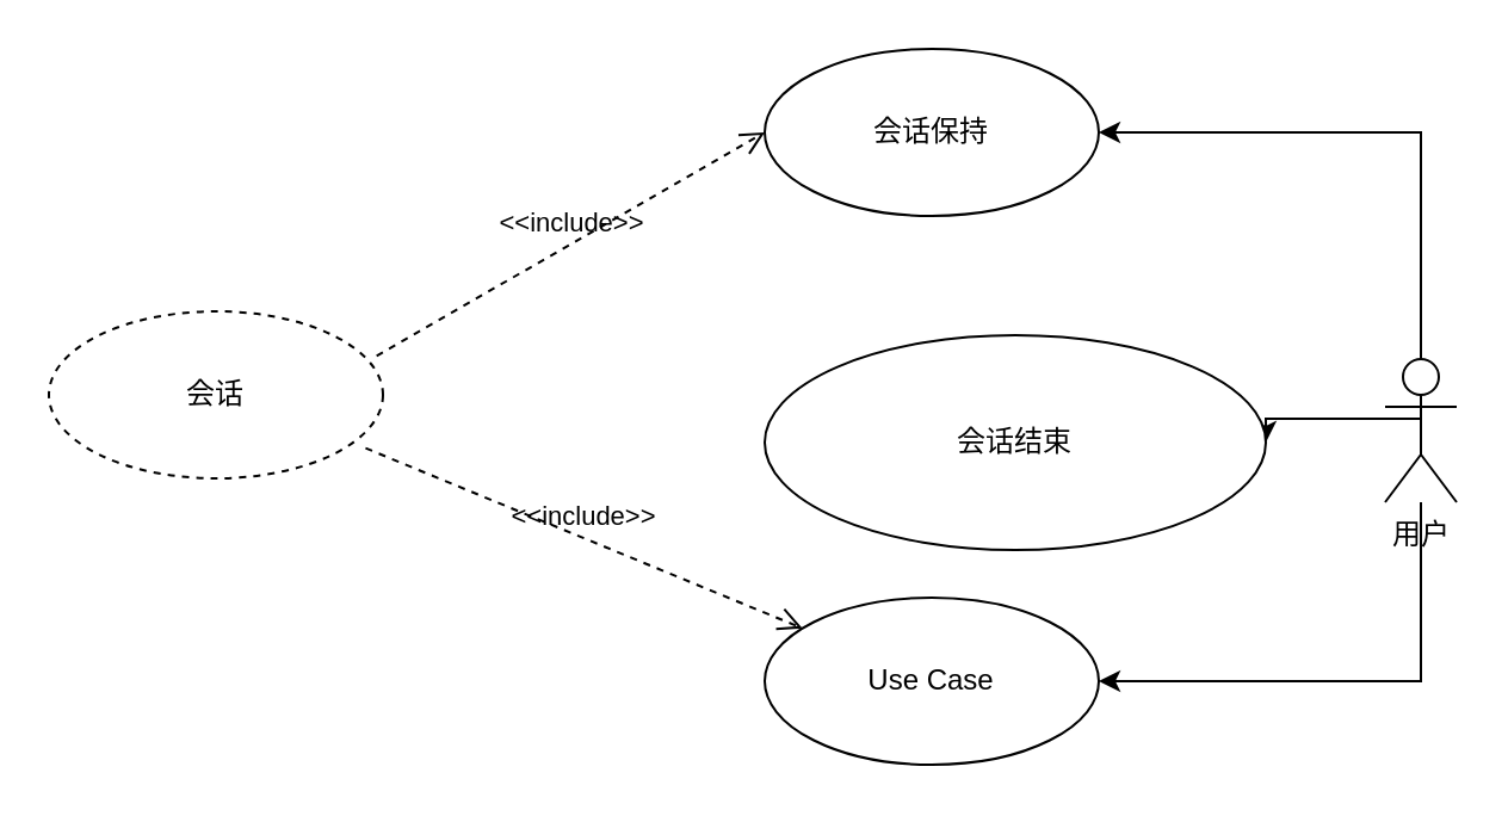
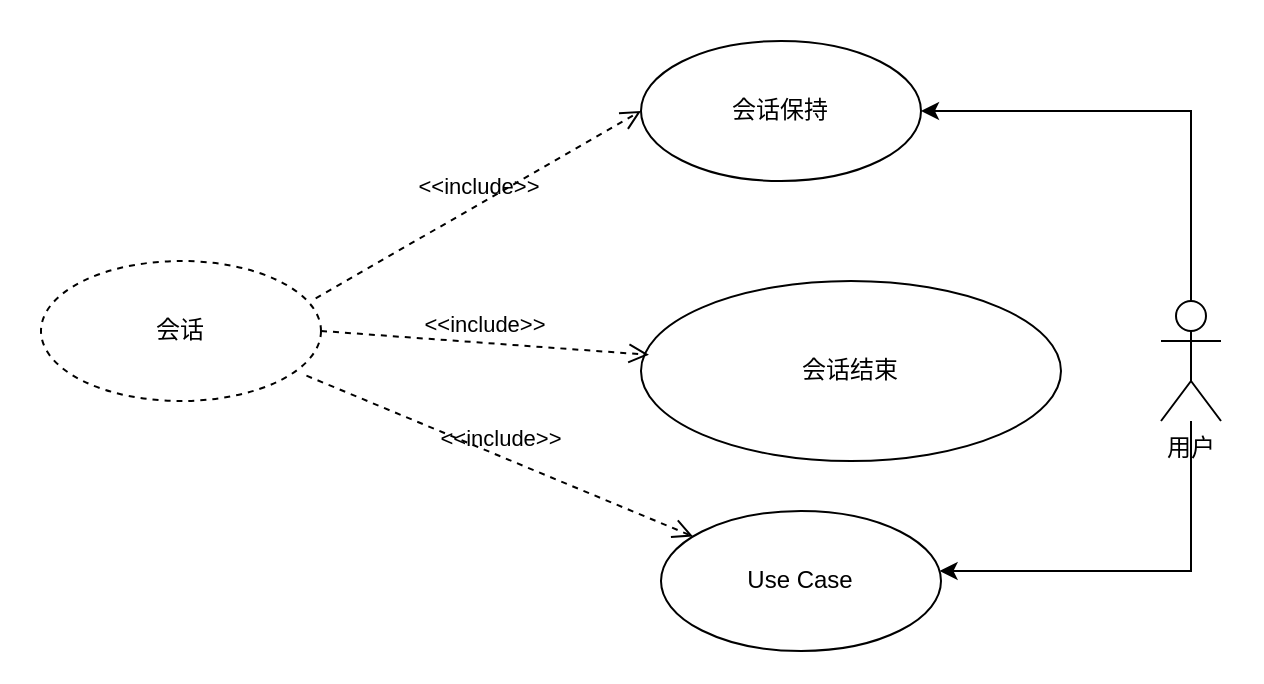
+ <mxCell id="11" value="&amp;lt;&amp;lt;include&amp;gt;&amp;gt;" style="endArrow=open;startArrow=none;endFill=0;startFill=0;endSize=8;html=1;verticalAlign=bottom;dashed=1;labelBackgroundColor=none;rounded=0;exitX=1;exitY=0.5;exitDx=0;exitDy=0;entryX=0.019;entryY=0.41;entryDx=0;entryDy=0;entryPerimeter=0;" edge="1" parent="1" source="2" target="8"><mxGeometry width="160" relative="1" as="geometry"><mxPoint x="150" y="249" as="sourcePoint" /><mxPoint x="310" y="249" as="targetPoint" /></mxGeometry></mxCell>
- <mxCell id="4" style="edgeStyle=orthogonalEdgeStyle;rounded=0;orthogonalLoop=1;jettySize=auto;html=1;exitX=0.5;exitY=0.5;exitDx=0;exitDy=0;exitPerimeter=0;entryX=1;entryY=0.5;entryDx=0;entryDy=0;" edge="1" parent="1" source="6" target="8"><mxGeometry relative="1" as="geometry"><Array as="points"><mxPoint x="595" y="175" /></Array></mxGeometry></mxCell>
- <mxCell id="9" value="Use Case" style="ellipse;whiteSpace=wrap;html=1;" vertex="1" parent="1"><mxGeometry x="320" y="250" width="140" height="70" as="geometry" /></mxCell>
+ <mxCell id="9" value="Use Case" style="ellipse;whiteSpace=wrap;html=1;" vertex="1" parent="1"><mxGeometry x="330" y="255" width="140" height="70" as="geometry" /></mxCell>
